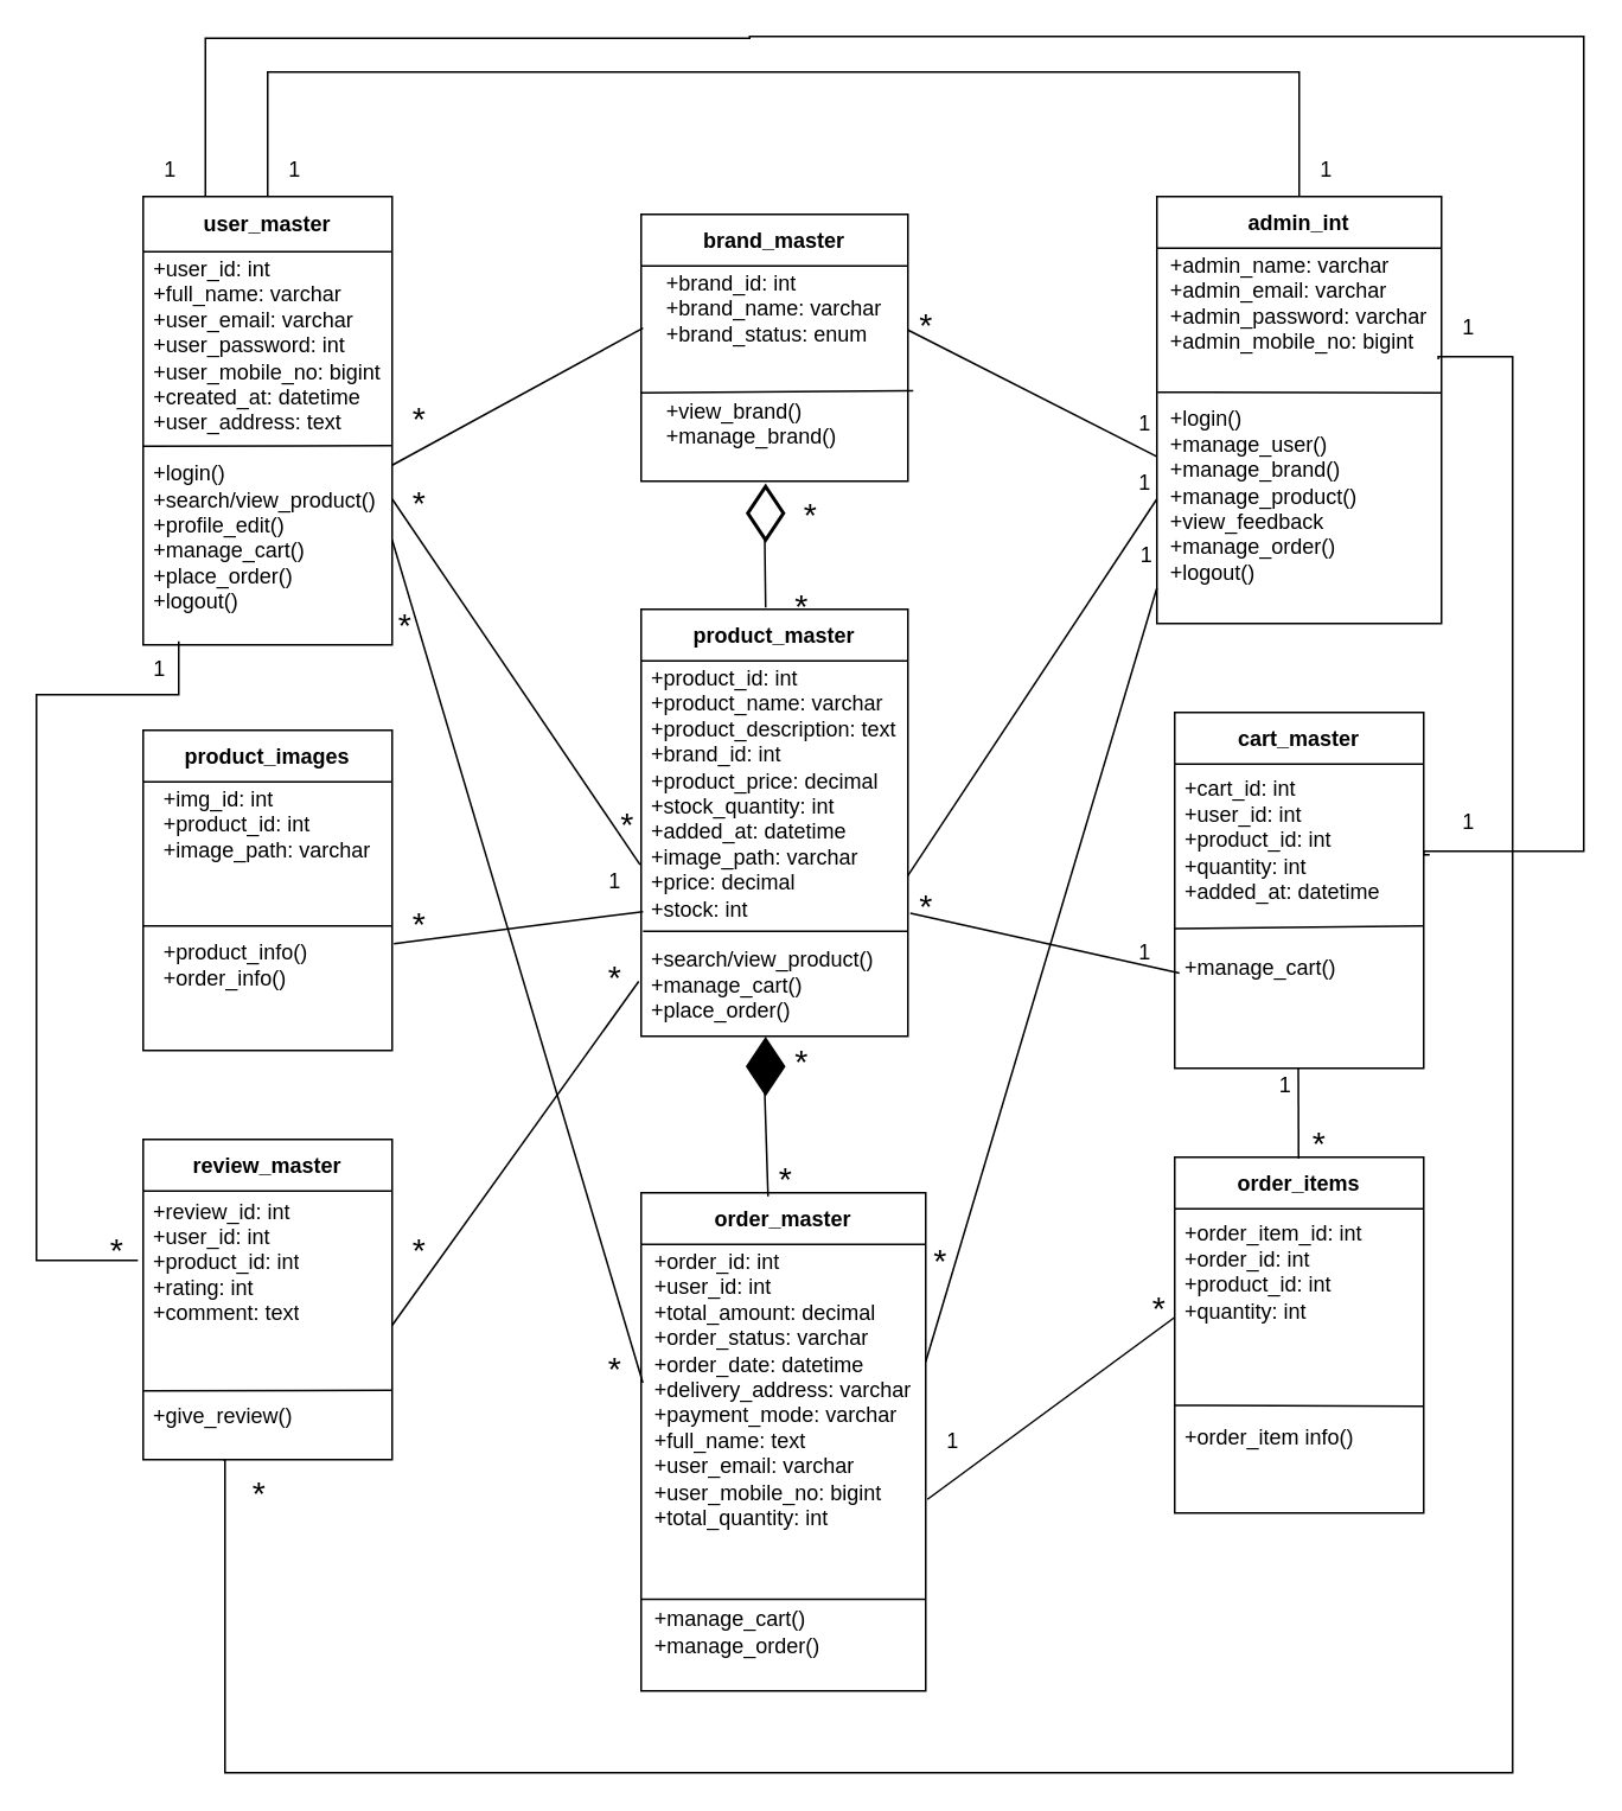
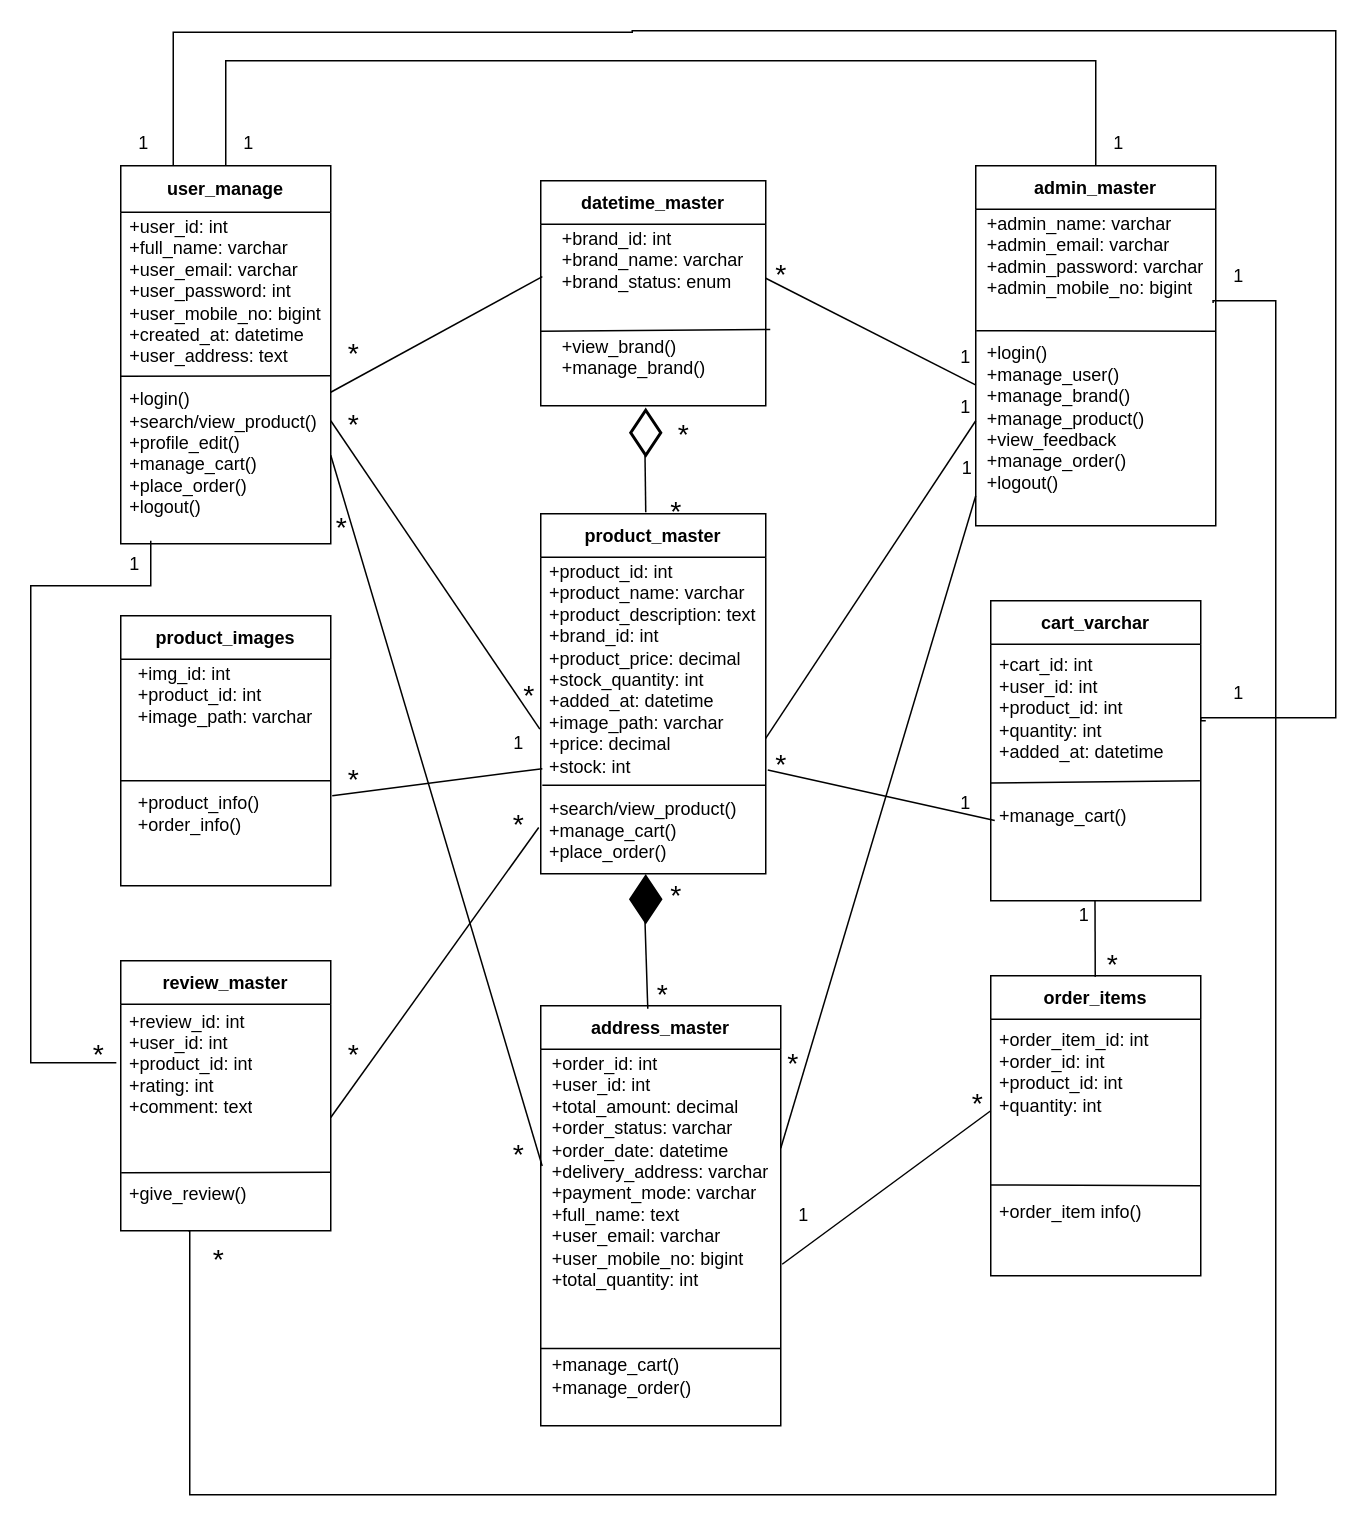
- <mxCell id="19" value="admin_int" style="swimlane;fontStyle=1;align=center;verticalAlign=middle;childLayout=stackLayout;horizontal=1;startSize=29;horizontalStack=0;resizeParent=1;resizeParentMax=0;resizeLast=0;collapsible=0;marginBottom=0;html=1;whiteSpace=wrap;" parent="1" vertex="1"><mxGeometry x="650" y="110" width="160" height="240" as="geometry" /></mxCell>
+ <mxCell id="19" value="admin_master" style="swimlane;fontStyle=1;align=center;verticalAlign=middle;childLayout=stackLayout;horizontal=1;startSize=29;horizontalStack=0;resizeParent=1;resizeParentMax=0;resizeLast=0;collapsible=0;marginBottom=0;html=1;whiteSpace=wrap;" parent="1" vertex="1"><mxGeometry x="650" y="110" width="160" height="240" as="geometry" /></mxCell>
- <mxCell id="3" value="user_master" style="swimlane;fontStyle=1;align=center;verticalAlign=middle;childLayout=stackLayout;horizontal=1;startSize=31;horizontalStack=0;resizeParent=1;resizeParentMax=0;resizeLast=0;collapsible=0;marginBottom=0;html=1;whiteSpace=wrap;" parent="1" vertex="1"><mxGeometry x="80" y="110" width="140" height="252" as="geometry" /></mxCell>
+ <mxCell id="3" value="user_manage" style="swimlane;fontStyle=1;align=center;verticalAlign=middle;childLayout=stackLayout;horizontal=1;startSize=31;horizontalStack=0;resizeParent=1;resizeParentMax=0;resizeLast=0;collapsible=0;marginBottom=0;html=1;whiteSpace=wrap;" parent="1" vertex="1"><mxGeometry x="80" y="110" width="140" height="252" as="geometry" /></mxCell>
- <mxCell id="22" value="brand_master" style="swimlane;fontStyle=1;align=center;verticalAlign=middle;childLayout=stackLayout;horizontal=1;startSize=29;horizontalStack=0;resizeParent=1;resizeParentMax=0;resizeLast=0;collapsible=0;marginBottom=0;html=1;whiteSpace=wrap;" parent="1" vertex="1"><mxGeometry x="360" y="120" width="150" height="150" as="geometry" /></mxCell>
+ <mxCell id="22" value="datetime_master" style="swimlane;fontStyle=1;align=center;verticalAlign=middle;childLayout=stackLayout;horizontal=1;startSize=29;horizontalStack=0;resizeParent=1;resizeParentMax=0;resizeLast=0;collapsible=0;marginBottom=0;html=1;whiteSpace=wrap;" parent="1" vertex="1"><mxGeometry x="360" y="120" width="150" height="150" as="geometry" /></mxCell>
- <mxCell id="27" value="cart_master" style="swimlane;fontStyle=1;align=center;verticalAlign=middle;childLayout=stackLayout;horizontal=1;startSize=29;horizontalStack=0;resizeParent=1;resizeParentMax=0;resizeLast=0;collapsible=0;marginBottom=0;html=1;whiteSpace=wrap;" parent="1" vertex="1"><mxGeometry x="660" y="400" width="140" height="200" as="geometry" /></mxCell>
+ <mxCell id="27" value="cart_varchar" style="swimlane;fontStyle=1;align=center;verticalAlign=middle;childLayout=stackLayout;horizontal=1;startSize=29;horizontalStack=0;resizeParent=1;resizeParentMax=0;resizeLast=0;collapsible=0;marginBottom=0;html=1;whiteSpace=wrap;" parent="1" vertex="1"><mxGeometry x="660" y="400" width="140" height="200" as="geometry" /></mxCell>
- <mxCell id="30" value="order_master" style="swimlane;fontStyle=1;align=center;verticalAlign=middle;childLayout=stackLayout;horizontal=1;startSize=29;horizontalStack=0;resizeParent=1;resizeParentMax=0;resizeLast=0;collapsible=0;marginBottom=0;html=1;whiteSpace=wrap;" parent="1" vertex="1"><mxGeometry x="360" y="670" width="160" height="280" as="geometry" /></mxCell>
+ <mxCell id="30" value="address_master" style="swimlane;fontStyle=1;align=center;verticalAlign=middle;childLayout=stackLayout;horizontal=1;startSize=29;horizontalStack=0;resizeParent=1;resizeParentMax=0;resizeLast=0;collapsible=0;marginBottom=0;html=1;whiteSpace=wrap;" parent="1" vertex="1"><mxGeometry x="360" y="670" width="160" height="280" as="geometry" /></mxCell>
